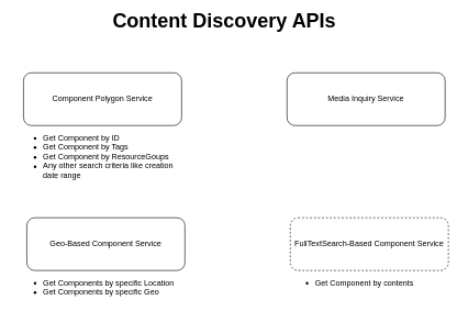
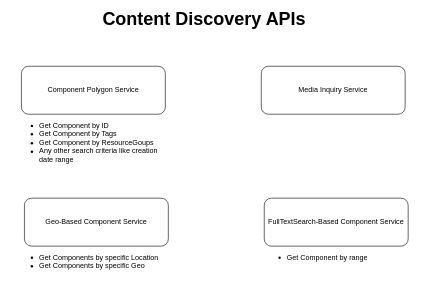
- <mxCell id="4" value="FullTextSearch-Based Component Service" style="rounded=1;whiteSpace=wrap;html=1;dashed=1;" vertex="1" parent="1"><mxGeometry x="440" y="330" width="240" height="80" as="geometry" /></mxCell>
+ <mxCell id="4" value="FullTextSearch-Based Component Service" style="rounded=1;whiteSpace=wrap;html=1;" vertex="1" parent="1"><mxGeometry x="440" y="330" width="240" height="80" as="geometry" /></mxCell>
- <mxCell id="8" value="&lt;ul&gt;&lt;li&gt;Get Component by contents&lt;/li&gt;&lt;/ul&gt;" style="text;html=1;strokeColor=none;fillColor=none;spacing=5;spacingTop=-20;whiteSpace=wrap;overflow=hidden;rounded=0;" vertex="1" parent="1"><mxGeometry x="432.5" y="420" width="255" height="30" as="geometry" /></mxCell>
+ <mxCell id="8" value="&lt;ul&gt;&lt;li&gt;Get Component by range&lt;/li&gt;&lt;/ul&gt;" style="text;html=1;strokeColor=none;fillColor=none;spacing=5;spacingTop=-20;whiteSpace=wrap;overflow=hidden;rounded=0;" vertex="1" parent="1"><mxGeometry x="432.5" y="420" width="255" height="30" as="geometry" /></mxCell>
